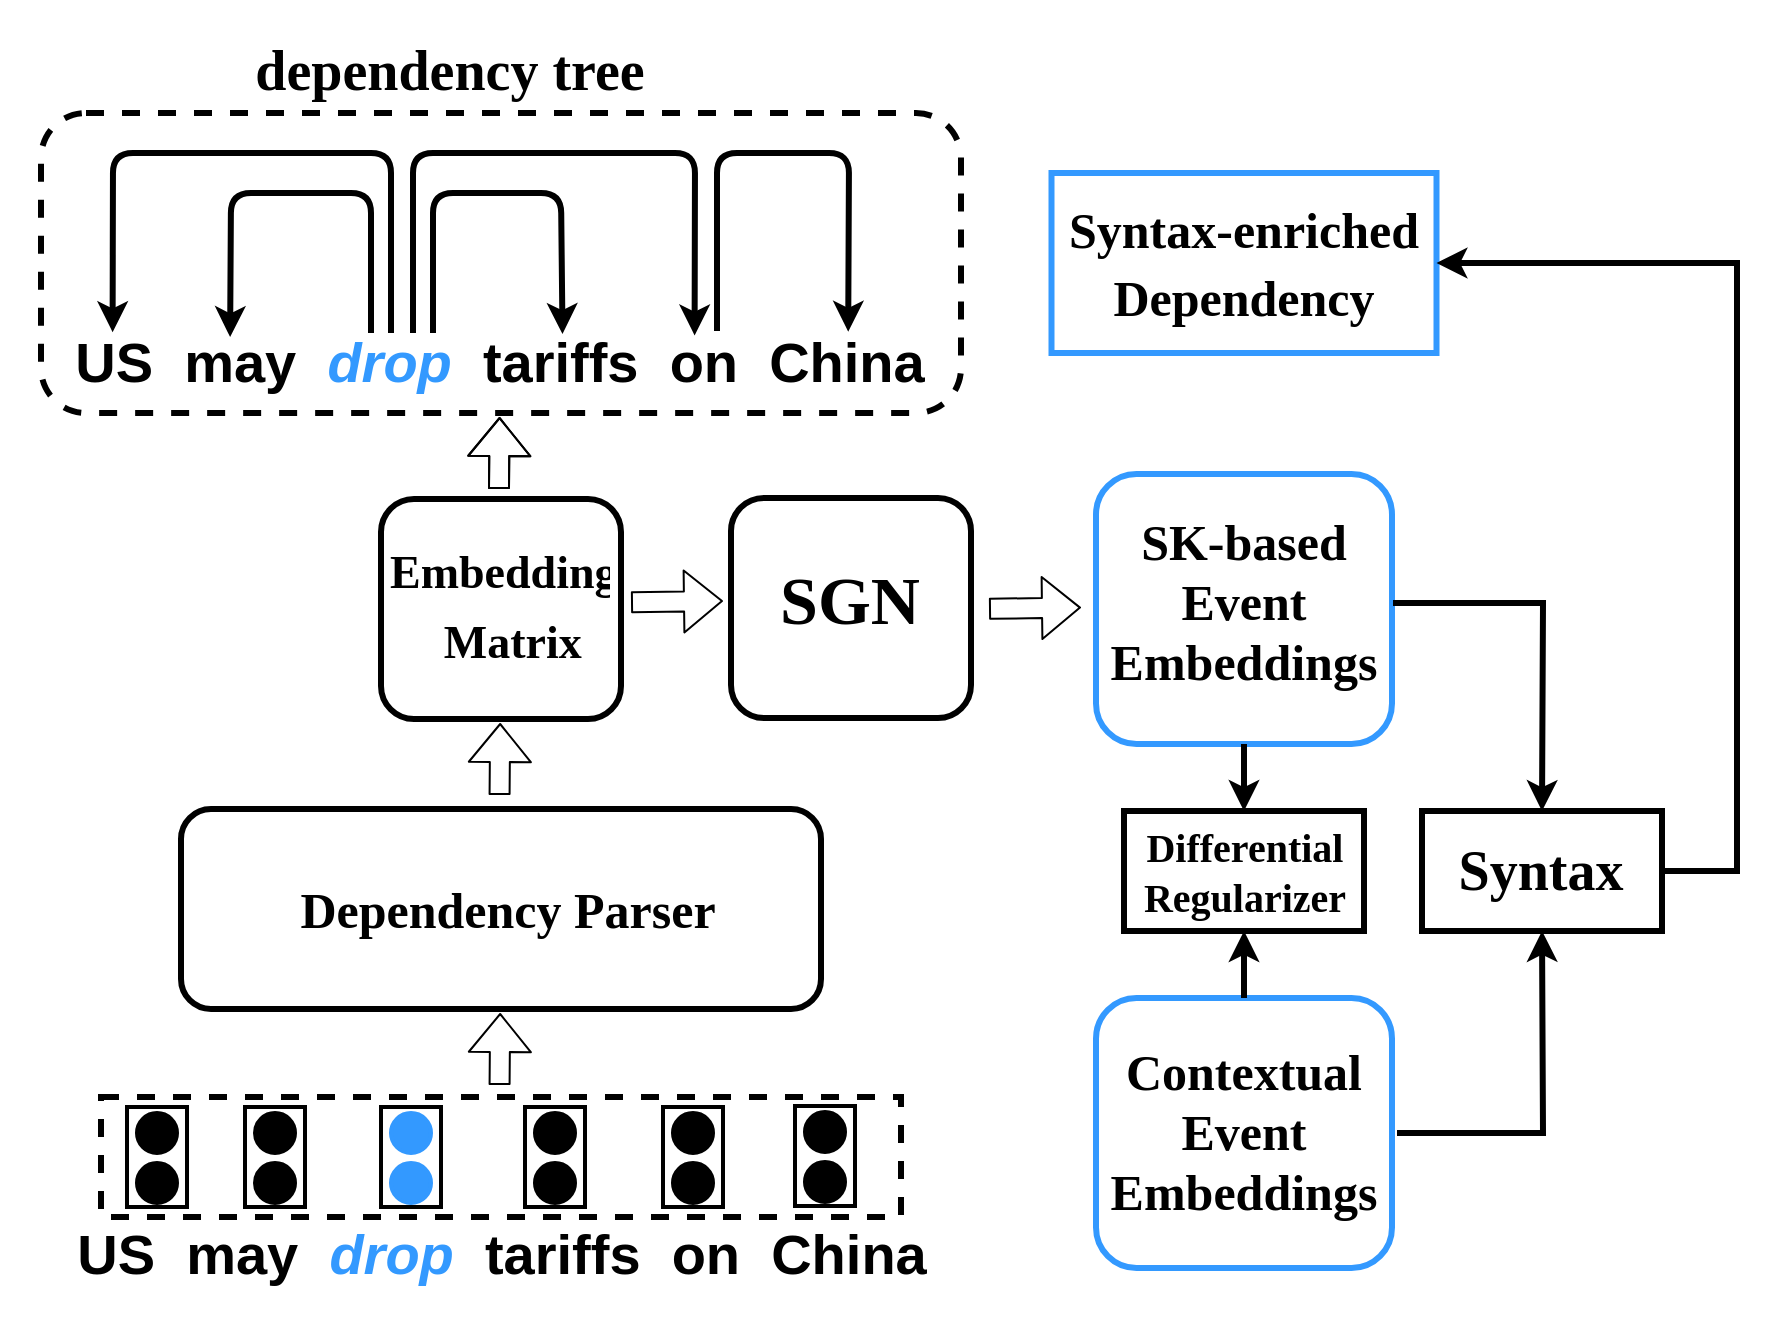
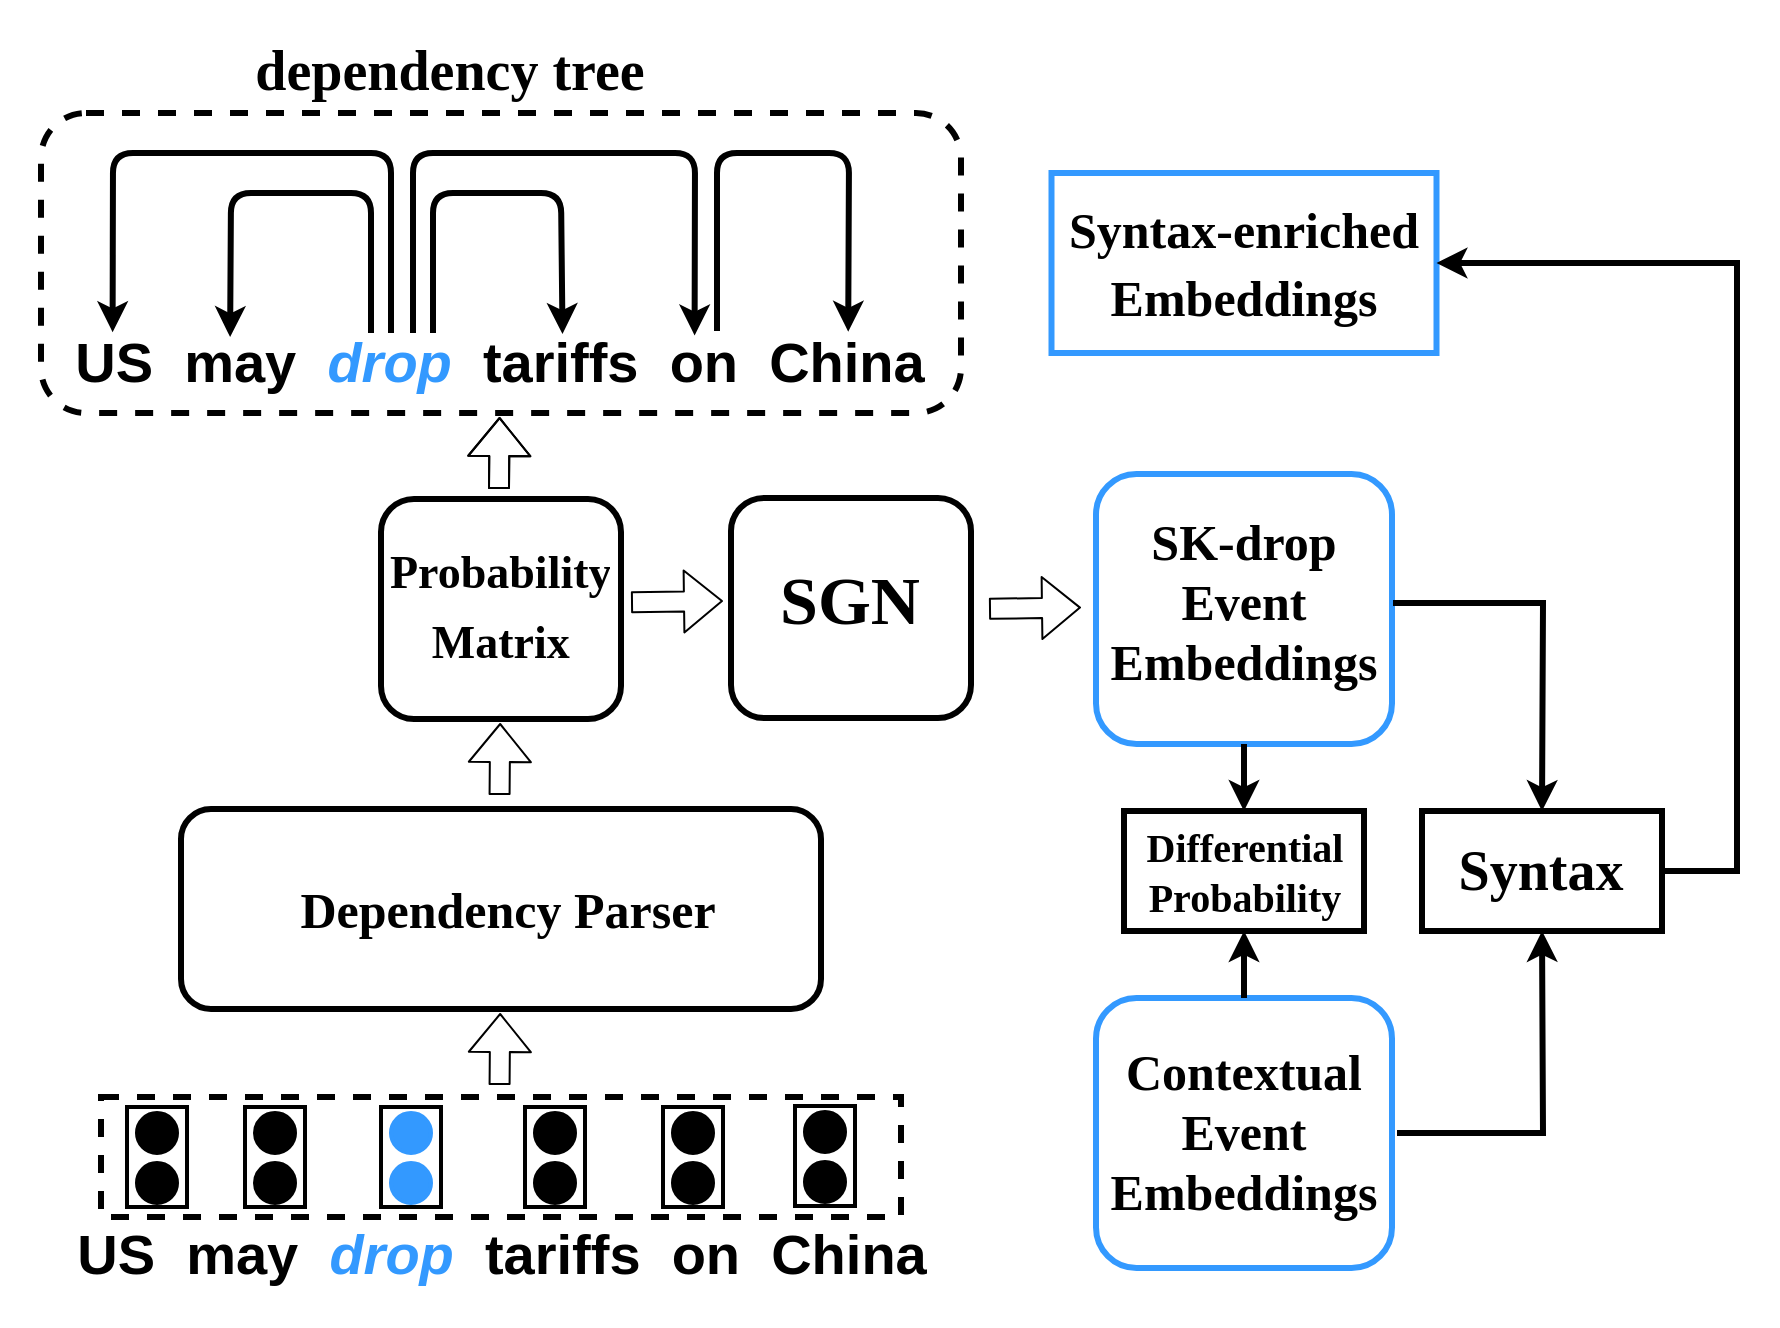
- <mxCell id="49" value="&lt;font style=&quot;font-size: 25px;&quot;&gt;&lt;b&gt;Syntax-enriched&lt;br&gt;Dependency&lt;/b&gt;&lt;/font&gt;" style="text;html=1;strokeColor=none;fillColor=none;align=center;verticalAlign=middle;whiteSpace=wrap;rounded=0;fontSize=28;fontFamily=Times New Roman;" vertex="1" parent="1"><mxGeometry x="506.5" y="101" width="230" height="60" as="geometry" /></mxCell>
+ <mxCell id="49" value="&lt;font style=&quot;font-size: 25px;&quot;&gt;&lt;b&gt;Syntax-enriched&lt;br&gt;Embeddings&lt;/b&gt;&lt;/font&gt;" style="text;html=1;strokeColor=none;fillColor=none;align=center;verticalAlign=middle;whiteSpace=wrap;rounded=0;fontSize=28;fontFamily=Times New Roman;" vertex="1" parent="1"><mxGeometry x="506.5" y="101" width="230" height="60" as="geometry" /></mxCell>
- <mxCell id="34" value="&lt;font face=&quot;Times New Roman&quot; size=&quot;1&quot; style=&quot;&quot; color=&quot;#000000&quot;&gt;&lt;b style=&quot;font-size: 23px;&quot;&gt;Embeddings Matrix&lt;/b&gt;&lt;/font&gt;" style="text;strokeColor=none;fillColor=none;align=center;verticalAlign=middle;spacingLeft=4;spacingRight=4;overflow=hidden;points=[[0,0.5],[1,0.5]];portConstraint=eastwest;rotatable=0;whiteSpace=wrap;html=1;fontSize=29;fontColor=#3399FF;strokeWidth=4;" vertex="1" parent="1"><mxGeometry x="190" y="255" width="120" height="92" as="geometry" /></mxCell>
+ <mxCell id="34" value="&lt;font face=&quot;Times New Roman&quot; size=&quot;1&quot; style=&quot;&quot; color=&quot;#000000&quot;&gt;&lt;b style=&quot;font-size: 23px;&quot;&gt;Probability Matrix&lt;/b&gt;&lt;/font&gt;" style="text;strokeColor=none;fillColor=none;align=center;verticalAlign=middle;spacingLeft=4;spacingRight=4;overflow=hidden;points=[[0,0.5],[1,0.5]];portConstraint=eastwest;rotatable=0;whiteSpace=wrap;html=1;fontSize=29;fontColor=#3399FF;strokeWidth=4;" vertex="1" parent="1"><mxGeometry x="190" y="255" width="120" height="92" as="geometry" /></mxCell>
- <mxCell id="51" value="&lt;b style=&quot;font-size: 25px;&quot;&gt;SK-based&lt;br&gt;Event&lt;br&gt;Embeddings&lt;/b&gt;" style="text;html=1;strokeColor=none;fillColor=none;align=center;verticalAlign=middle;whiteSpace=wrap;rounded=0;fontSize=23;fontFamily=Times New Roman;" vertex="1" parent="1"><mxGeometry x="542" y="251" width="160" height="100" as="geometry" /></mxCell>
+ <mxCell id="51" value="&lt;b style=&quot;font-size: 25px;&quot;&gt;SK-drop&lt;br&gt;Event&lt;br&gt;Embeddings&lt;/b&gt;" style="text;html=1;strokeColor=none;fillColor=none;align=center;verticalAlign=middle;whiteSpace=wrap;rounded=0;fontSize=23;fontFamily=Times New Roman;" vertex="1" parent="1"><mxGeometry x="542" y="251" width="160" height="100" as="geometry" /></mxCell>
- <mxCell id="44" value="&lt;p style=&quot;line-height: 60%;&quot;&gt;&lt;font style=&quot;font-size: 20px;&quot;&gt;&lt;b&gt;Differential&lt;br&gt;&lt;/b&gt;&lt;/font&gt;&lt;font style=&quot;font-size: 20px;&quot;&gt;&lt;b&gt;Regularizer&lt;/b&gt;&lt;/font&gt;&lt;/p&gt;" style="text;html=1;strokeColor=none;fillColor=none;align=center;verticalAlign=middle;whiteSpace=wrap;rounded=0;fontSize=34;fontFamily=Times New Roman;" vertex="1" parent="1"><mxGeometry x="533.5" y="409" width="177" height="50" as="geometry" /></mxCell>
+ <mxCell id="44" value="&lt;p style=&quot;line-height: 60%;&quot;&gt;&lt;font style=&quot;font-size: 20px;&quot;&gt;&lt;b&gt;Differential&lt;br&gt;&lt;/b&gt;&lt;/font&gt;&lt;font style=&quot;font-size: 20px;&quot;&gt;&lt;b&gt;Probability&lt;/b&gt;&lt;/font&gt;&lt;/p&gt;" style="text;html=1;strokeColor=none;fillColor=none;align=center;verticalAlign=middle;whiteSpace=wrap;rounded=0;fontSize=34;fontFamily=Times New Roman;" vertex="1" parent="1"><mxGeometry x="533.5" y="409" width="177" height="50" as="geometry" /></mxCell>
